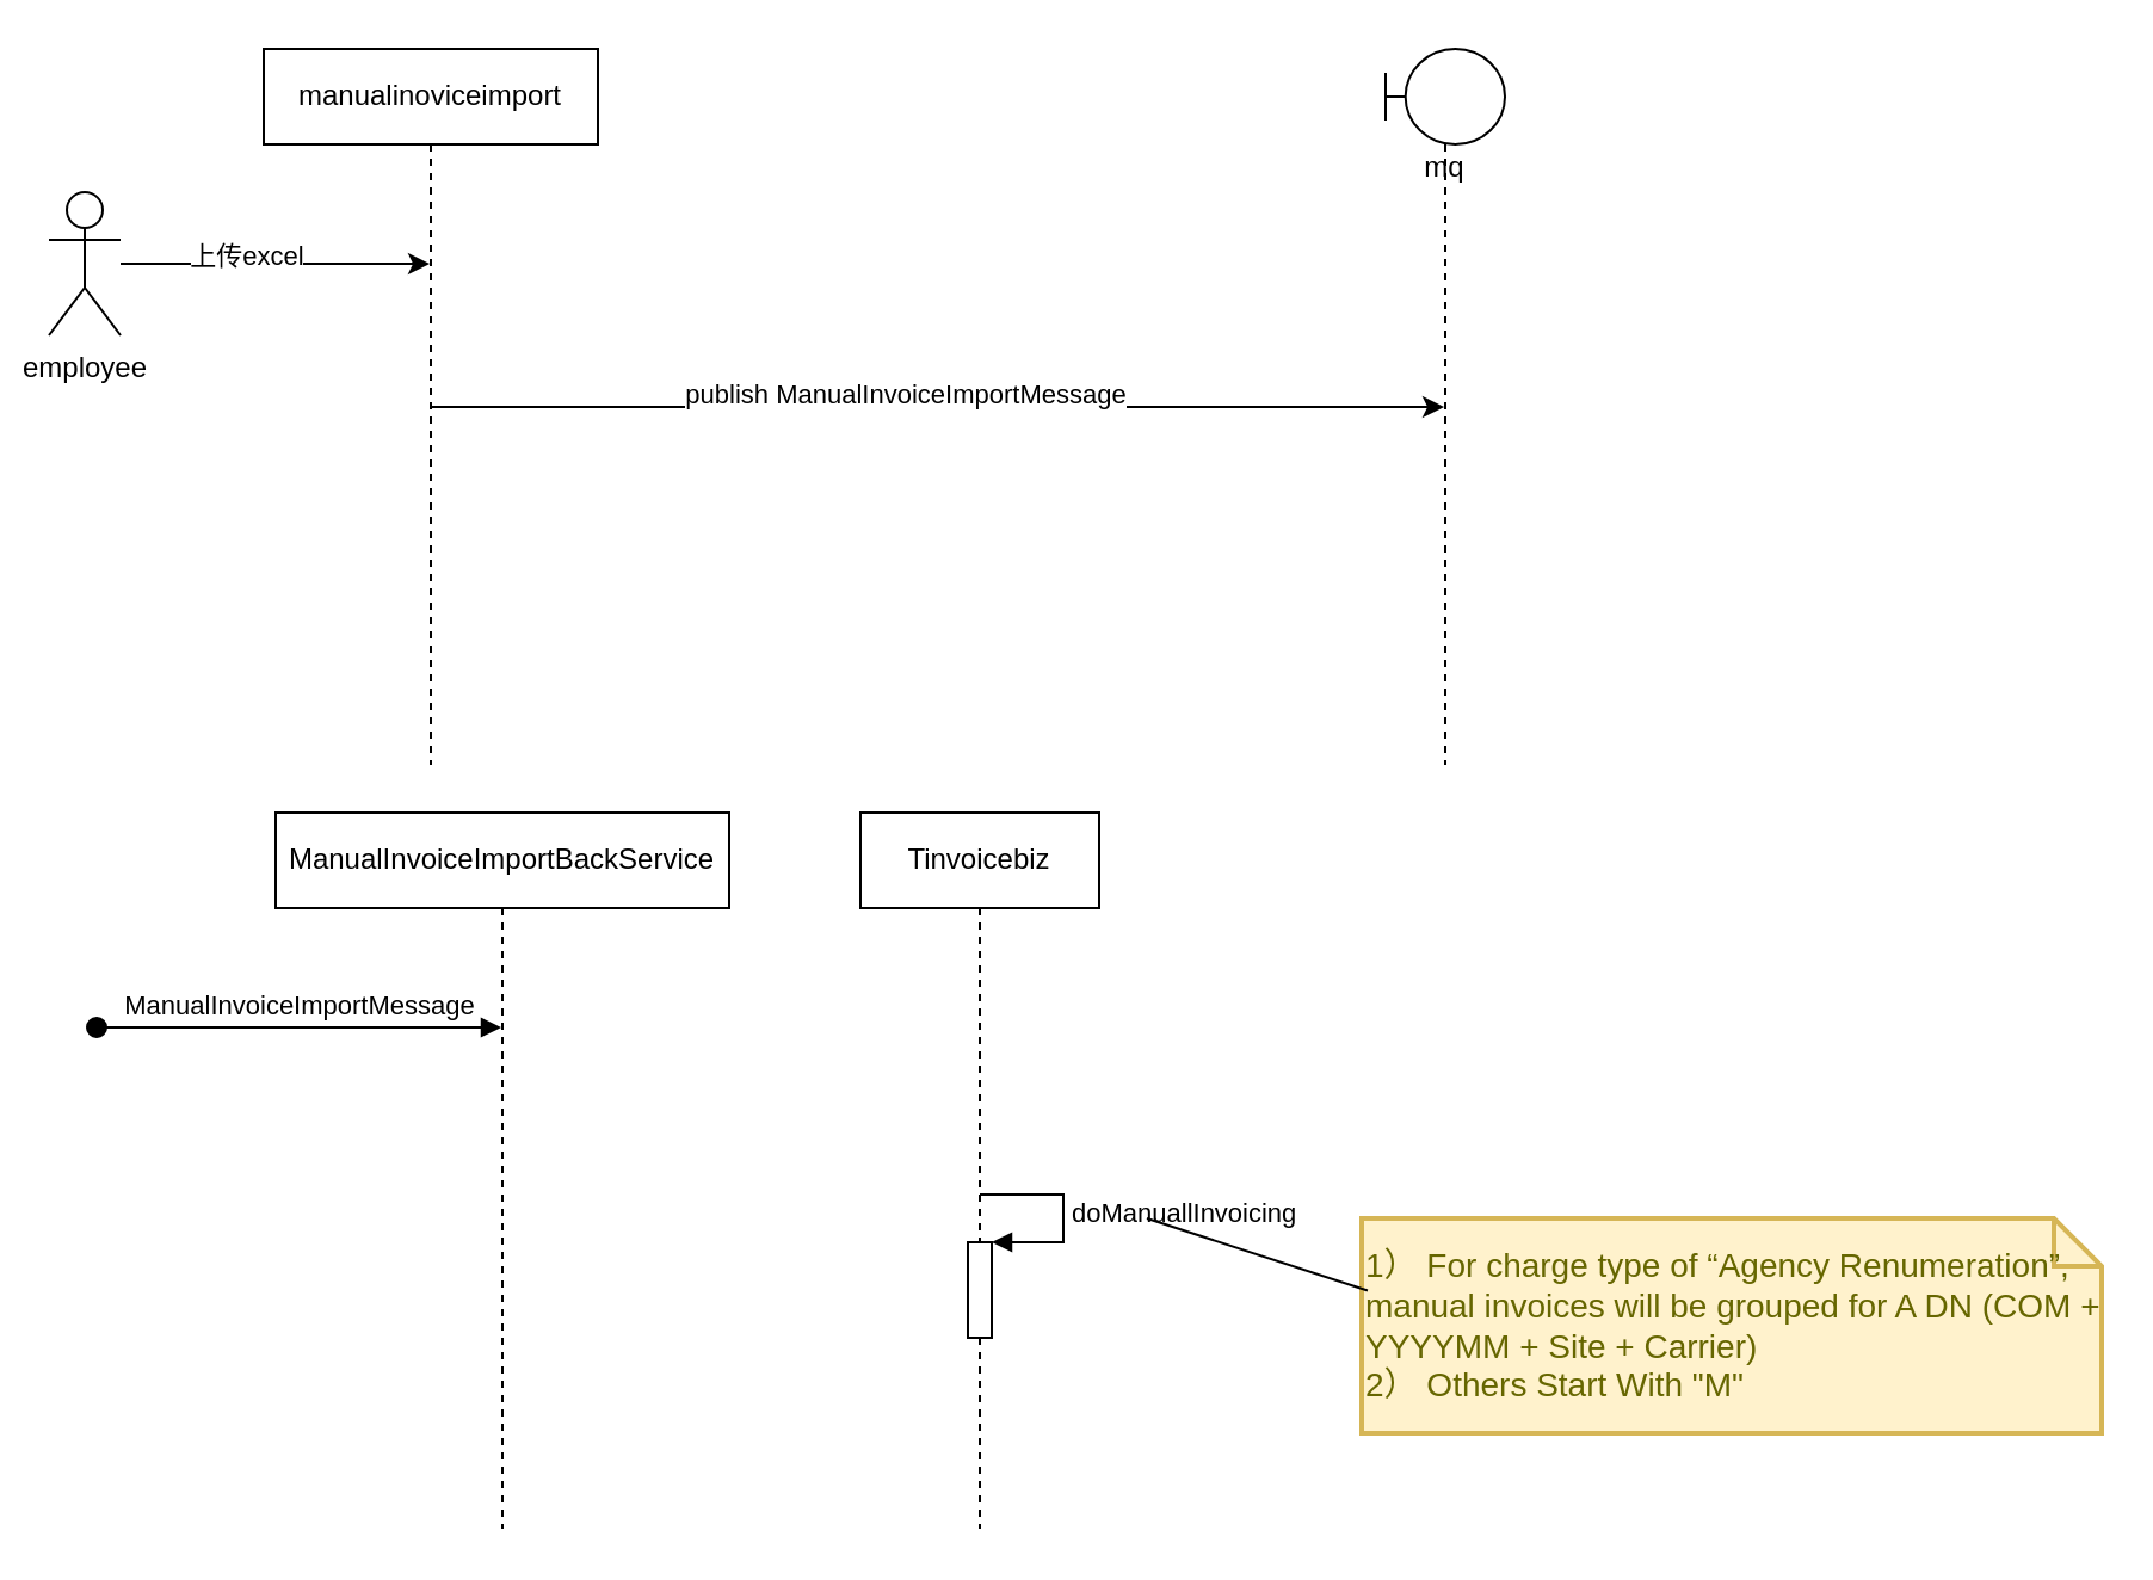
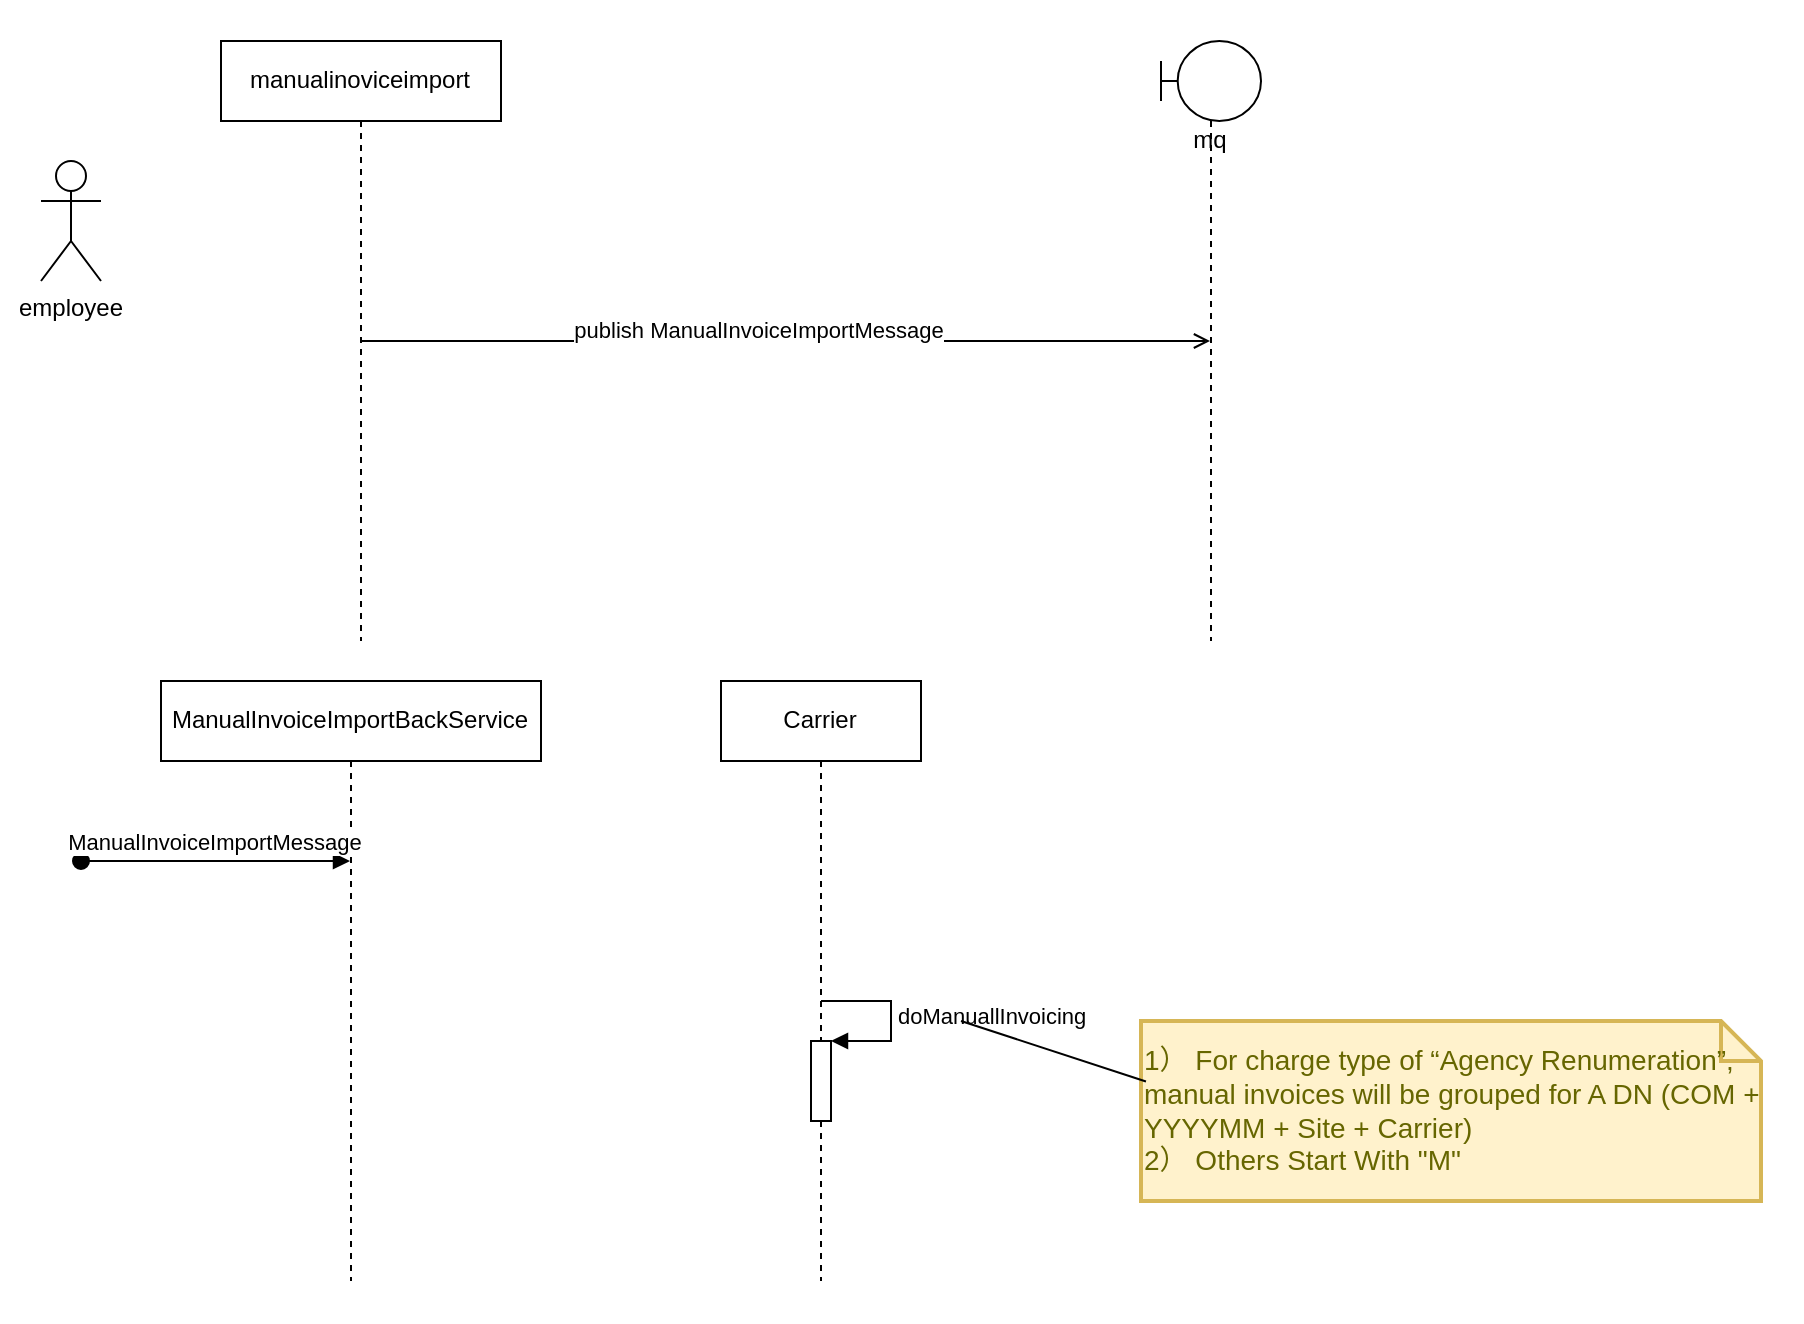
- <mxCell id="2" style="edgeStyle=orthogonalEdgeStyle;rounded=0;orthogonalLoop=1;jettySize=auto;html=1;" edge="1" parent="1" source="4" target="7"><mxGeometry relative="1" as="geometry"><Array as="points"><mxPoint x="140" y="110" /><mxPoint x="140" y="110" /></Array></mxGeometry></mxCell>
- <mxCell id="3" value="上传excel" style="edgeLabel;html=1;align=center;verticalAlign=middle;resizable=0;points=[];" vertex="1" connectable="0" parent="2"><mxGeometry x="-0.201" y="4" relative="1" as="geometry"><mxPoint as="offset" /></mxGeometry></mxCell>
- <mxCell id="5" style="edgeStyle=orthogonalEdgeStyle;rounded=0;orthogonalLoop=1;jettySize=auto;html=1;" edge="1" parent="1" source="7" target="8"><mxGeometry relative="1" as="geometry"><mxPoint x="550" y="140" as="targetPoint" /></mxGeometry></mxCell>
+ <mxCell id="5" style="edgeStyle=orthogonalEdgeStyle;rounded=0;orthogonalLoop=1;jettySize=auto;html=1;endArrow=open;" edge="1" parent="1" source="7" target="8"><mxGeometry relative="1" as="geometry"><mxPoint x="550" y="140" as="targetPoint" /></mxGeometry></mxCell>
- <mxCell id="11" value="Tinvoicebiz" style="shape=umlLifeline;perimeter=lifelinePerimeter;whiteSpace=wrap;html=1;container=1;collapsible=0;recursiveResize=0;outlineConnect=0;" vertex="1" parent="1"><mxGeometry x="360" y="340" width="100" height="300" as="geometry" /></mxCell>
+ <mxCell id="11" value="Carrier" style="shape=umlLifeline;perimeter=lifelinePerimeter;whiteSpace=wrap;html=1;container=1;collapsible=0;recursiveResize=0;outlineConnect=0;" vertex="1" parent="1"><mxGeometry x="360" y="340" width="100" height="300" as="geometry" /></mxCell>
- <mxCell id="9" value="ManualInvoiceImportBackService" style="shape=umlLifeline;perimeter=lifelinePerimeter;whiteSpace=wrap;html=1;container=1;collapsible=0;recursiveResize=0;outlineConnect=0;" vertex="1" parent="1"><mxGeometry x="115" y="340" width="190" height="300" as="geometry" /></mxCell>
+ <mxCell id="9" value="ManualInvoiceImportBackService" style="shape=umlLifeline;perimeter=lifelinePerimeter;whiteSpace=wrap;html=1;container=1;collapsible=0;recursiveResize=0;outlineConnect=0;" vertex="1" parent="1"><mxGeometry x="80" y="340" width="190" height="300" as="geometry" /></mxCell>
